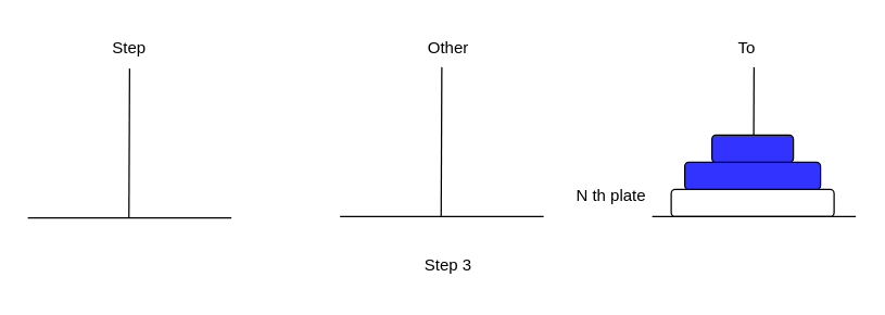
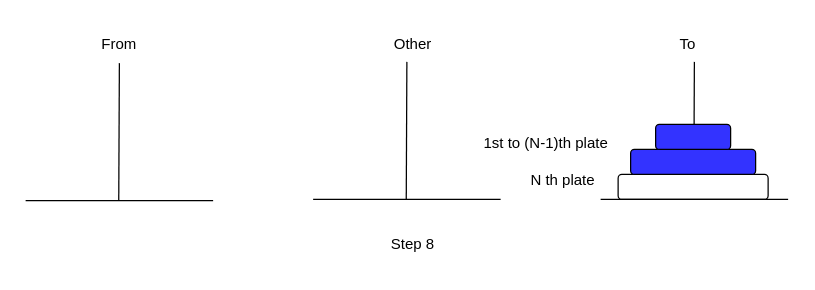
- <mxCell id="11" value="Step" style="text;html=1;strokeColor=none;fillColor=none;align=center;verticalAlign=middle;whiteSpace=wrap;rounded=0;" parent="1" vertex="1"><mxGeometry x="65" y="20" width="60" height="30" as="geometry" /></mxCell>
+ <mxCell id="11" value="From" style="text;html=1;strokeColor=none;fillColor=none;align=center;verticalAlign=middle;whiteSpace=wrap;rounded=0;" parent="1" vertex="1"><mxGeometry x="65" y="20" width="60" height="30" as="geometry" /></mxCell>
+ <mxCell id="15" value="1st to (N-1)th plate" style="text;html=1;strokeColor=none;fillColor=none;align=center;verticalAlign=middle;whiteSpace=wrap;rounded=0;" parent="1" vertex="1"><mxGeometry x="379" y="99" width="115" height="30" as="geometry" /></mxCell>
- <mxCell id="16" value="Step 3" style="text;html=1;strokeColor=none;fillColor=none;align=center;verticalAlign=middle;whiteSpace=wrap;rounded=0;" parent="1" vertex="1"><mxGeometry x="300" y="180" width="60" height="30" as="geometry" /></mxCell>
+ <mxCell id="16" value="Step 8" style="text;html=1;strokeColor=none;fillColor=none;align=center;verticalAlign=middle;whiteSpace=wrap;rounded=0;" parent="1" vertex="1"><mxGeometry x="300" y="180" width="60" height="30" as="geometry" /></mxCell>
